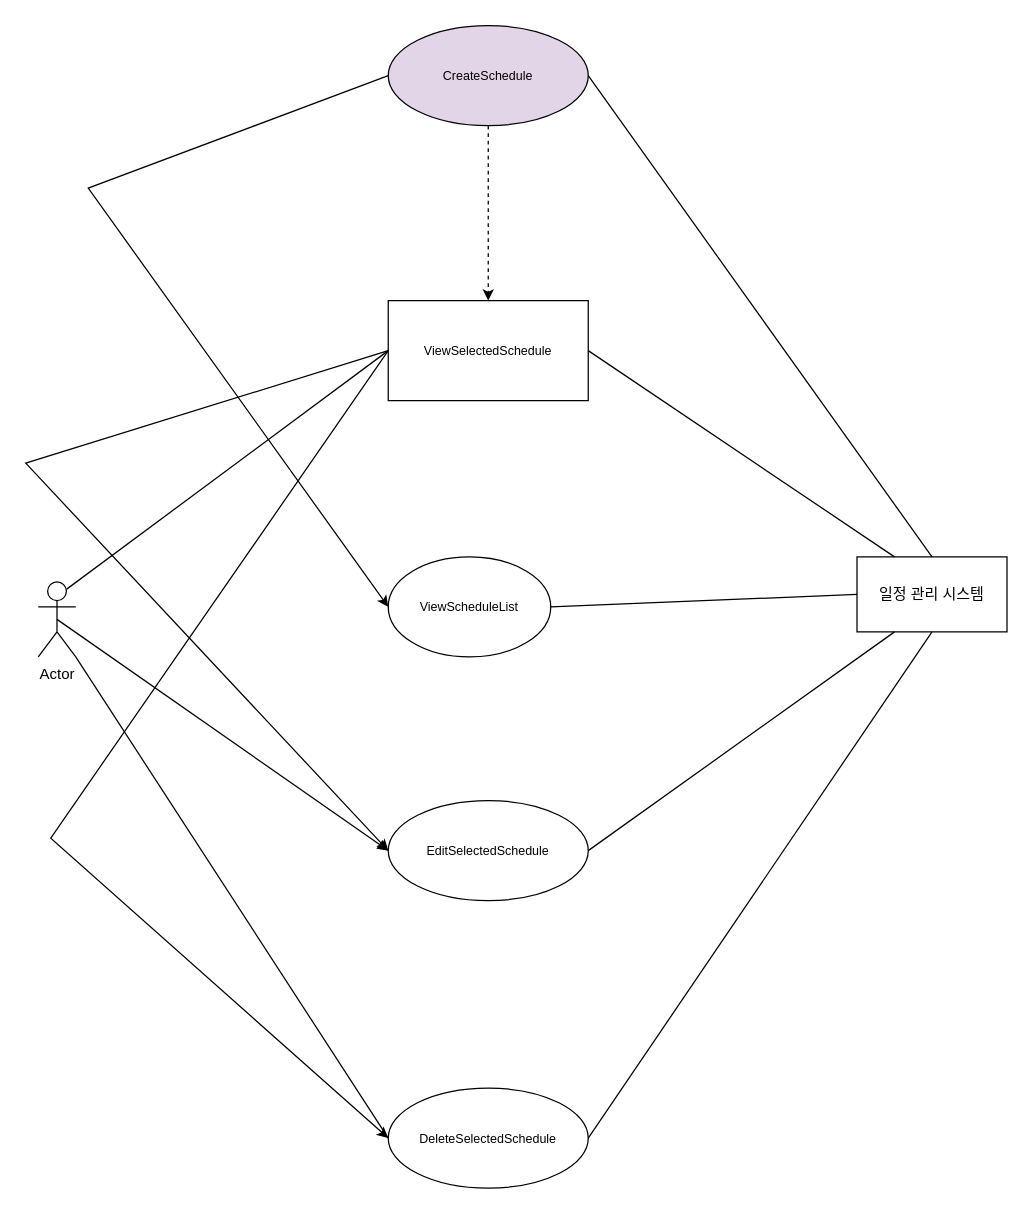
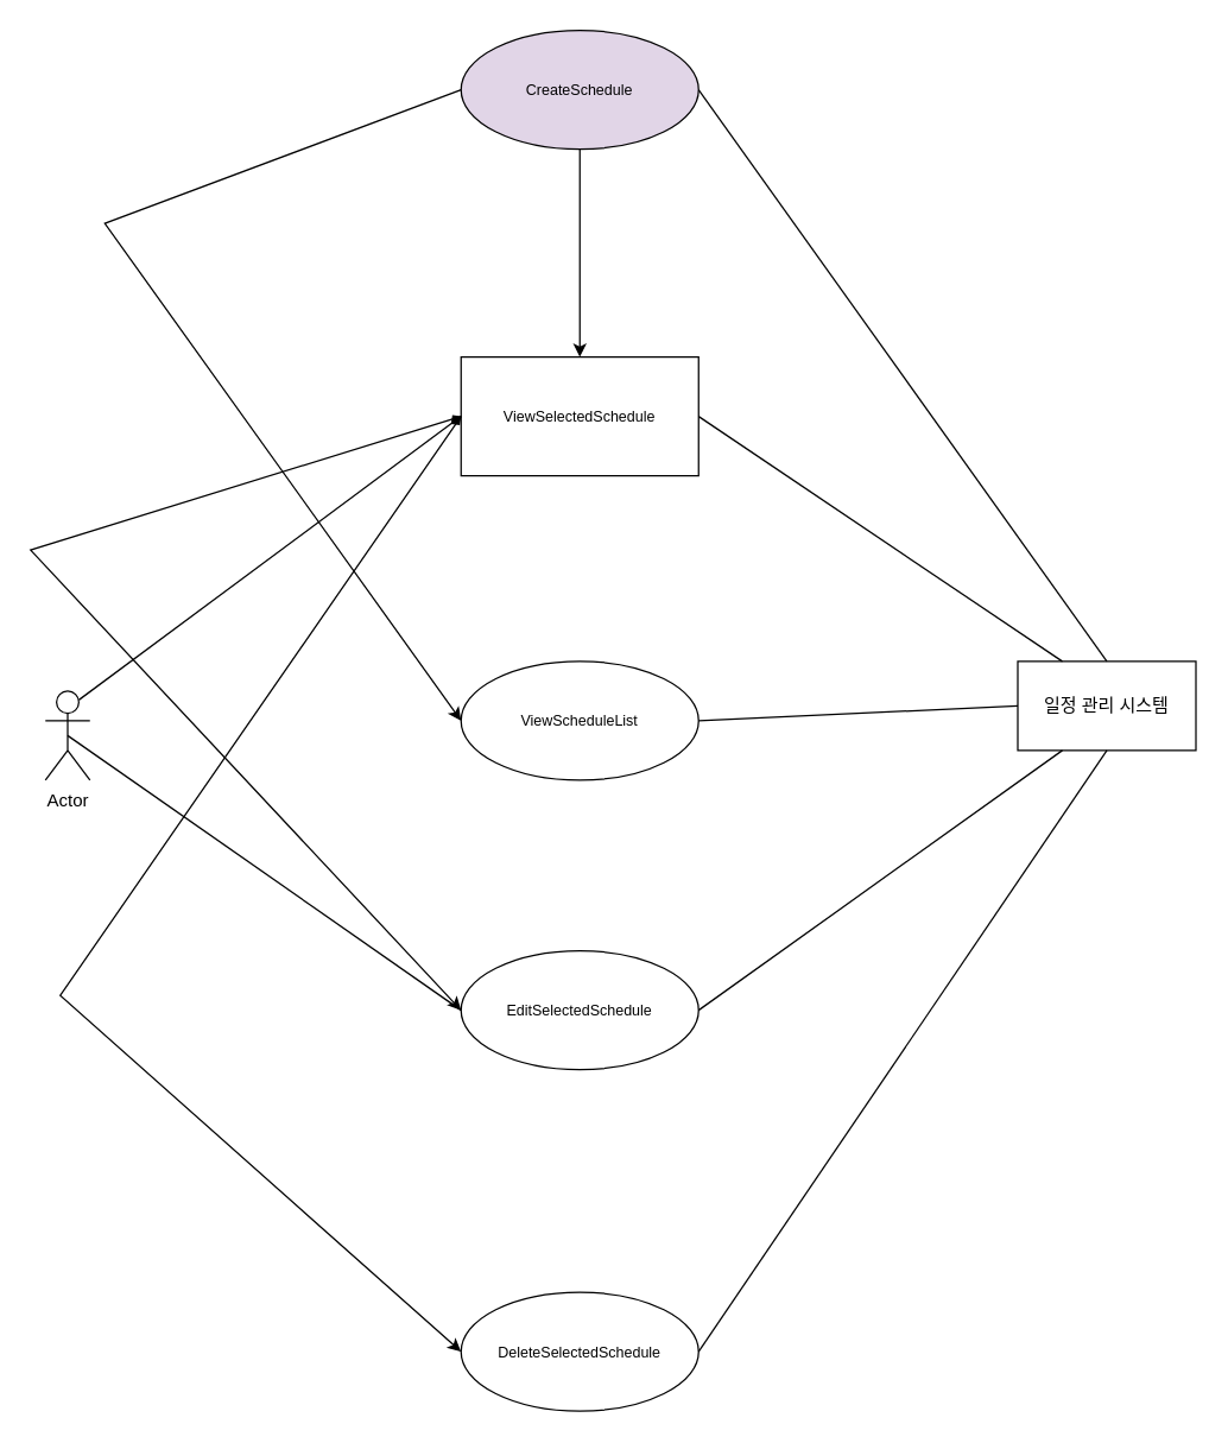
- <mxCell id="4" style="edgeStyle=orthogonalEdgeStyle;rounded=0;orthogonalLoop=1;jettySize=auto;html=1;exitX=0.5;exitY=1;exitDx=0;exitDy=0;entryX=0.5;entryY=0;entryDx=0;entryDy=0;dashed=1;" parent="1" source="5" target="7" edge="1"><mxGeometry relative="1" as="geometry" /></mxCell>
+ <mxCell id="4" style="edgeStyle=orthogonalEdgeStyle;rounded=0;orthogonalLoop=1;jettySize=auto;html=1;exitX=0.5;exitY=1;exitDx=0;exitDy=0;entryX=0.5;entryY=0;entryDx=0;entryDy=0;" parent="1" source="5" target="7" edge="1"><mxGeometry relative="1" as="geometry" /></mxCell>
- <mxCell id="11" value="" style="endArrow=none;html=1;rounded=0;exitX=0.75;exitY=0.1;exitDx=0;exitDy=0;exitPerimeter=0;entryX=0;entryY=0.5;entryDx=0;entryDy=0;" parent="1" source="2" target="7" edge="1"><mxGeometry width="50" height="50" relative="1" as="geometry"><mxPoint x="180" y="390" as="sourcePoint" /><mxPoint x="230" y="340" as="targetPoint" /></mxGeometry></mxCell>
+ <mxCell id="11" value="" style="endArrow=diamond;html=1;rounded=0;exitX=0.75;exitY=0.1;exitDx=0;exitDy=0;exitPerimeter=0;entryX=0;entryY=0.5;entryDx=0;entryDy=0;" parent="1" source="2" target="7" edge="1"><mxGeometry width="50" height="50" relative="1" as="geometry"><mxPoint x="180" y="390" as="sourcePoint" /><mxPoint x="230" y="340" as="targetPoint" /></mxGeometry></mxCell>
- <mxCell id="6" value="ViewScheduleList" style="ellipse;whiteSpace=wrap;html=1;fontSize=10;" parent="1" vertex="1"><mxGeometry x="310" y="445" width="130" height="80" as="geometry" /></mxCell>
+ <mxCell id="6" value="ViewScheduleList" style="ellipse;whiteSpace=wrap;html=1;fontSize=10;" parent="1" vertex="1"><mxGeometry x="310" y="445" width="160" height="80" as="geometry" /></mxCell>
- <mxCell id="14" value="" style="endArrow=block;html=1;rounded=0;entryX=0;entryY=0.5;entryDx=0;entryDy=0;exitX=0.5;exitY=0.5;exitDx=0;exitDy=0;exitPerimeter=0;" parent="1" source="2" target="9" edge="1"><mxGeometry width="50" height="50" relative="1" as="geometry"><mxPoint x="110" y="630" as="sourcePoint" /><mxPoint x="160" y="580" as="targetPoint" /></mxGeometry></mxCell>
+ <mxCell id="14" value="" style="endArrow=none;html=1;rounded=0;entryX=0;entryY=0.5;entryDx=0;entryDy=0;exitX=0.5;exitY=0.5;exitDx=0;exitDy=0;exitPerimeter=0;" parent="1" source="2" target="9" edge="1"><mxGeometry width="50" height="50" relative="1" as="geometry"><mxPoint x="110" y="630" as="sourcePoint" /><mxPoint x="160" y="580" as="targetPoint" /></mxGeometry></mxCell>
- <mxCell id="16" value="" style="endArrow=none;html=1;rounded=0;entryX=0;entryY=0.5;entryDx=0;entryDy=0;exitX=1;exitY=1;exitDx=0;exitDy=0;exitPerimeter=0;" parent="1" source="2" target="8" edge="1"><mxGeometry width="50" height="50" relative="1" as="geometry"><mxPoint x="60" y="610" as="sourcePoint" /><mxPoint x="280" y="920" as="targetPoint" /></mxGeometry></mxCell>
